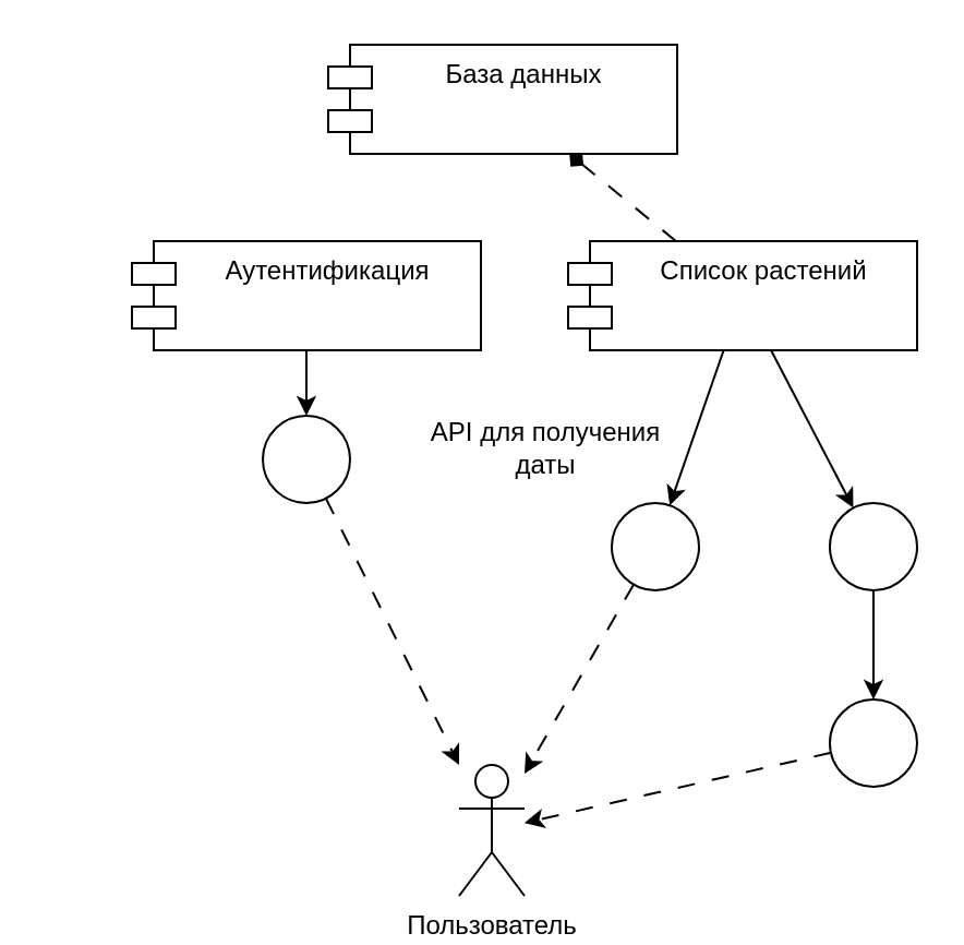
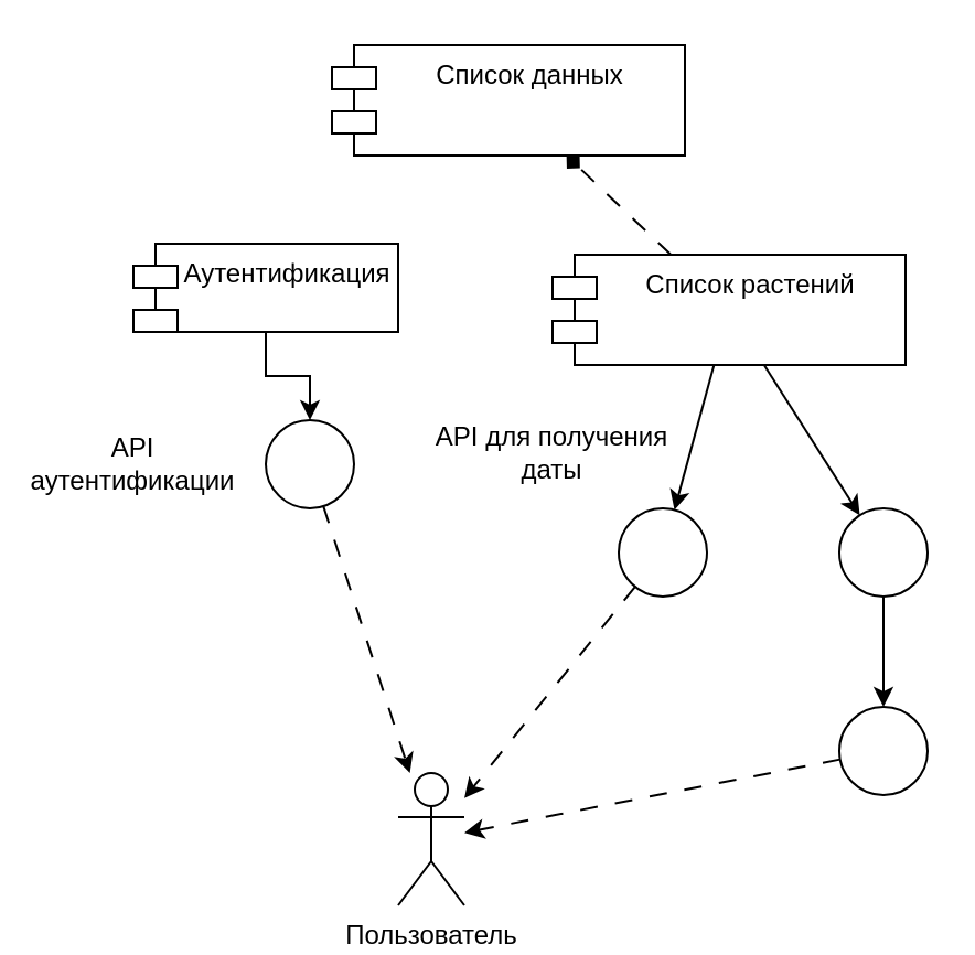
- <mxCell id="8" value="База данных" style="shape=module;align=left;spacingLeft=20;align=center;verticalAlign=top;whiteSpace=wrap;html=1;" parent="1" vertex="1"><mxGeometry x="150" y="20" width="160" height="50" as="geometry" /></mxCell>
+ <mxCell id="8" value="Список данных" style="shape=module;align=left;spacingLeft=20;align=center;verticalAlign=top;whiteSpace=wrap;html=1;" parent="1" vertex="1"><mxGeometry x="150" y="20" width="160" height="50" as="geometry" /></mxCell>
- <mxCell id="3" value="Аутентификация" style="shape=module;align=left;spacingLeft=20;align=center;verticalAlign=top;whiteSpace=wrap;html=1;" parent="1" vertex="1"><mxGeometry x="60" y="110" width="160" height="50" as="geometry" /></mxCell>
+ <mxCell id="3" value="Аутентификация" style="shape=module;align=left;spacingLeft=20;align=center;verticalAlign=top;whiteSpace=wrap;html=1;" parent="1" vertex="1"><mxGeometry x="60" y="110" width="120" height="40" as="geometry" /></mxCell>
- <mxCell id="7" value="Список растений" style="shape=module;align=left;spacingLeft=20;align=center;verticalAlign=top;whiteSpace=wrap;html=1;" parent="1" vertex="1"><mxGeometry x="260" y="110" width="160" height="50" as="geometry" /></mxCell>
+ <mxCell id="7" value="Список растений" style="shape=module;align=left;spacingLeft=20;align=center;verticalAlign=top;whiteSpace=wrap;html=1;" parent="1" vertex="1"><mxGeometry x="250" y="115" width="160" height="50" as="geometry" /></mxCell>
+ <mxCell id="11" value="API аутентификации" style="text;html=1;align=center;verticalAlign=middle;whiteSpace=wrap;rounded=0;" parent="1" vertex="1"><mxGeometry x="20" y="195" width="80" height="30" as="geometry" /></mxCell>
- <mxCell id="15" value="Пользователь" style="shape=umlActor;verticalLabelPosition=bottom;verticalAlign=top;html=1;" parent="1" vertex="1"><mxGeometry x="210" y="350" width="30" height="60" as="geometry" /></mxCell>
+ <mxCell id="15" value="Пользователь" style="shape=umlActor;verticalLabelPosition=bottom;verticalAlign=top;html=1;" parent="1" vertex="1"><mxGeometry x="180" y="350" width="30" height="60" as="geometry" /></mxCell>
